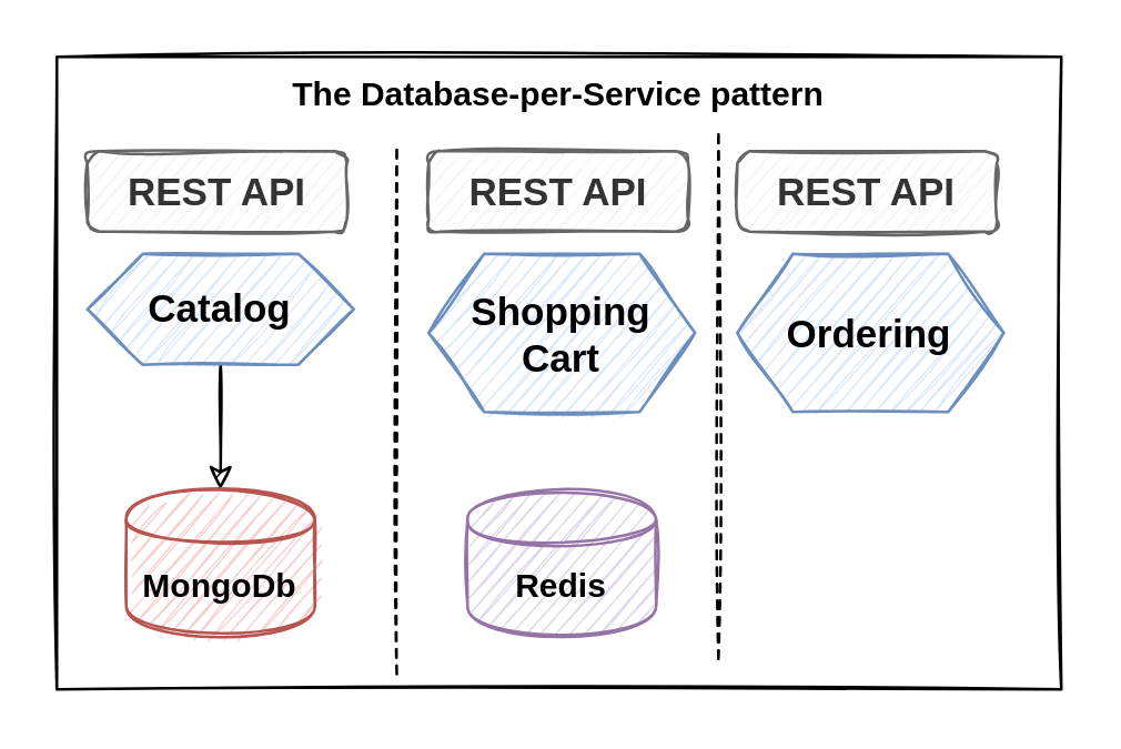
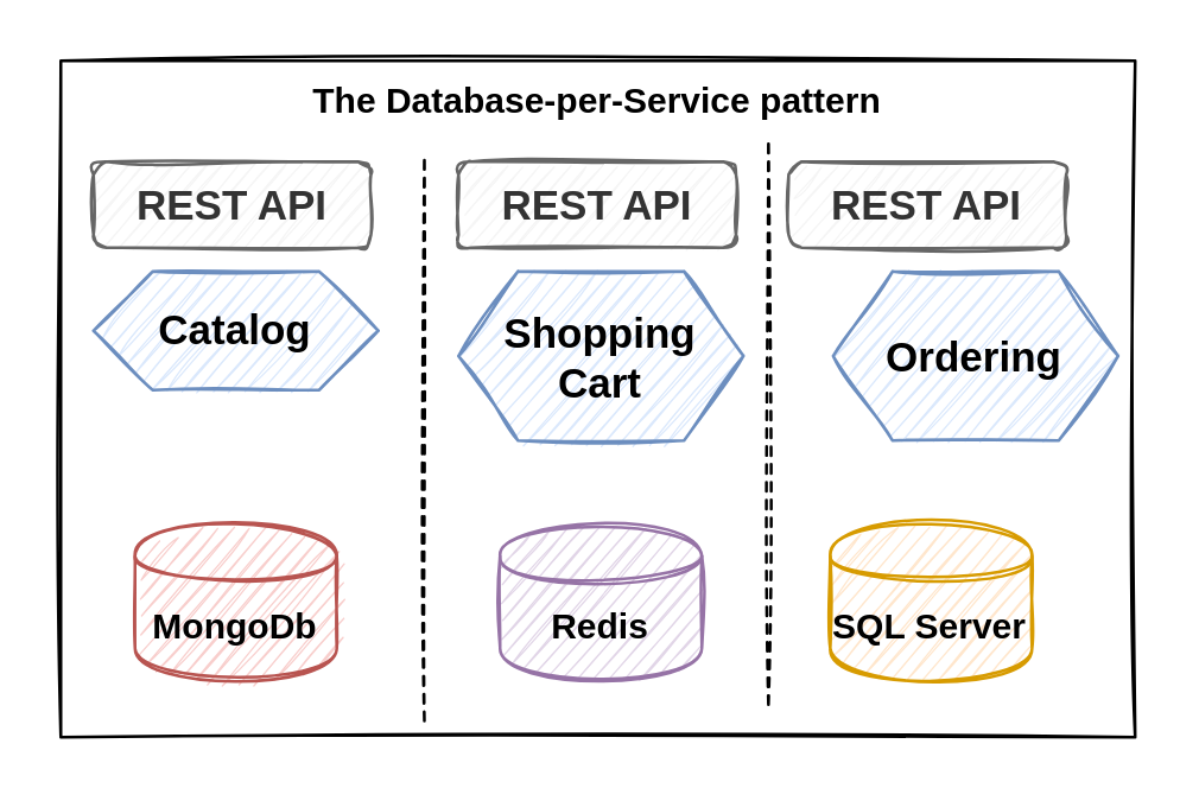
- <mxCell id="11" value="&lt;b&gt;&lt;font style=&quot;font-size: 14px&quot;&gt;Ordering&lt;/font&gt;&lt;/b&gt;" style="shape=hexagon;perimeter=hexagonPerimeter2;whiteSpace=wrap;html=1;fixedSize=1;sketch=1;fillColor=#dae8fc;strokeColor=#6c8ebf;" vertex="1" parent="1"><mxGeometry x="265.25" y="91" width="96" height="57" as="geometry" /></mxCell>
+ <mxCell id="11" value="&lt;b&gt;&lt;font style=&quot;font-size: 14px&quot;&gt;Ordering&lt;/font&gt;&lt;/b&gt;" style="shape=hexagon;perimeter=hexagonPerimeter2;whiteSpace=wrap;html=1;fixedSize=1;sketch=1;fillColor=#dae8fc;strokeColor=#6c8ebf;" vertex="1" parent="1"><mxGeometry x="280.25" y="91" width="96" height="57" as="geometry" /></mxCell>
- <mxCell id="3" value="" style="edgeStyle=orthogonalEdgeStyle;rounded=0;sketch=1;orthogonalLoop=1;jettySize=auto;html=1;" edge="1" parent="1" source="4" target="7"><mxGeometry relative="1" as="geometry" /></mxCell>
+ <mxCell id="13" value="SQL Server" style="shape=cylinder;whiteSpace=wrap;html=1;boundedLbl=1;backgroundOutline=1;sketch=1;fontStyle=1;fillColor=#ffe6cc;strokeColor=#d79b00;" vertex="1" parent="1"><mxGeometry x="279.25" y="176" width="68" height="53" as="geometry" /></mxCell>
